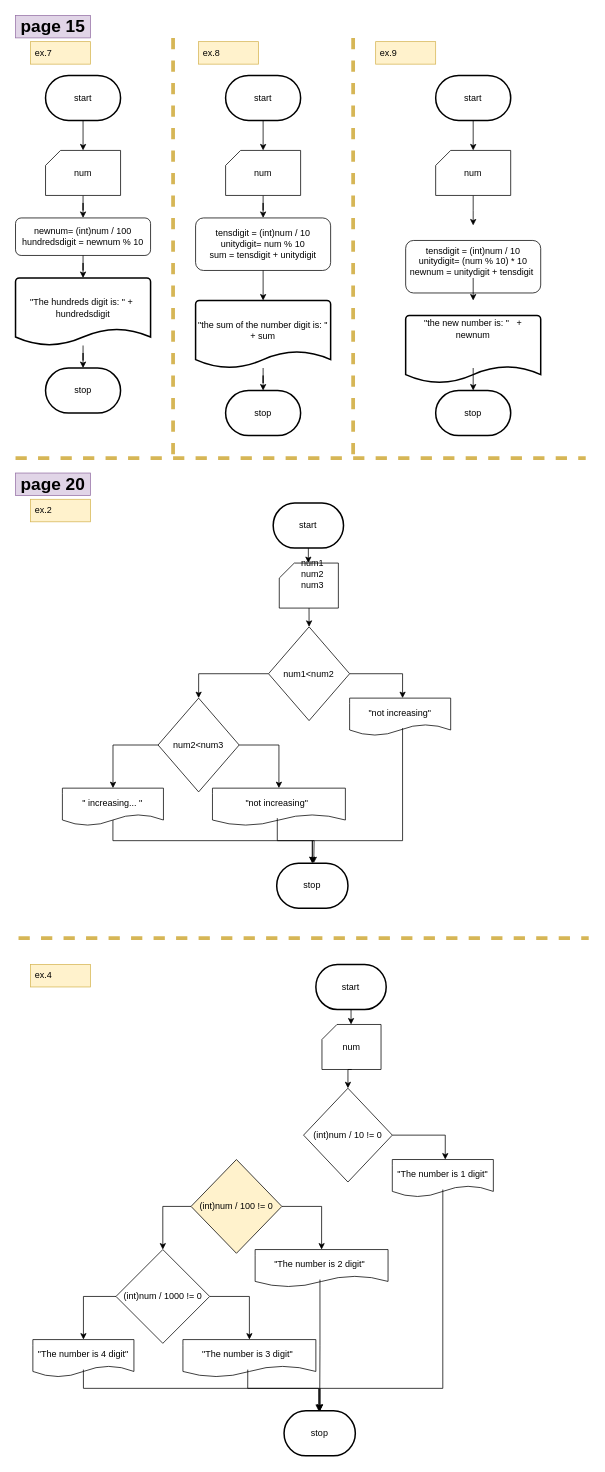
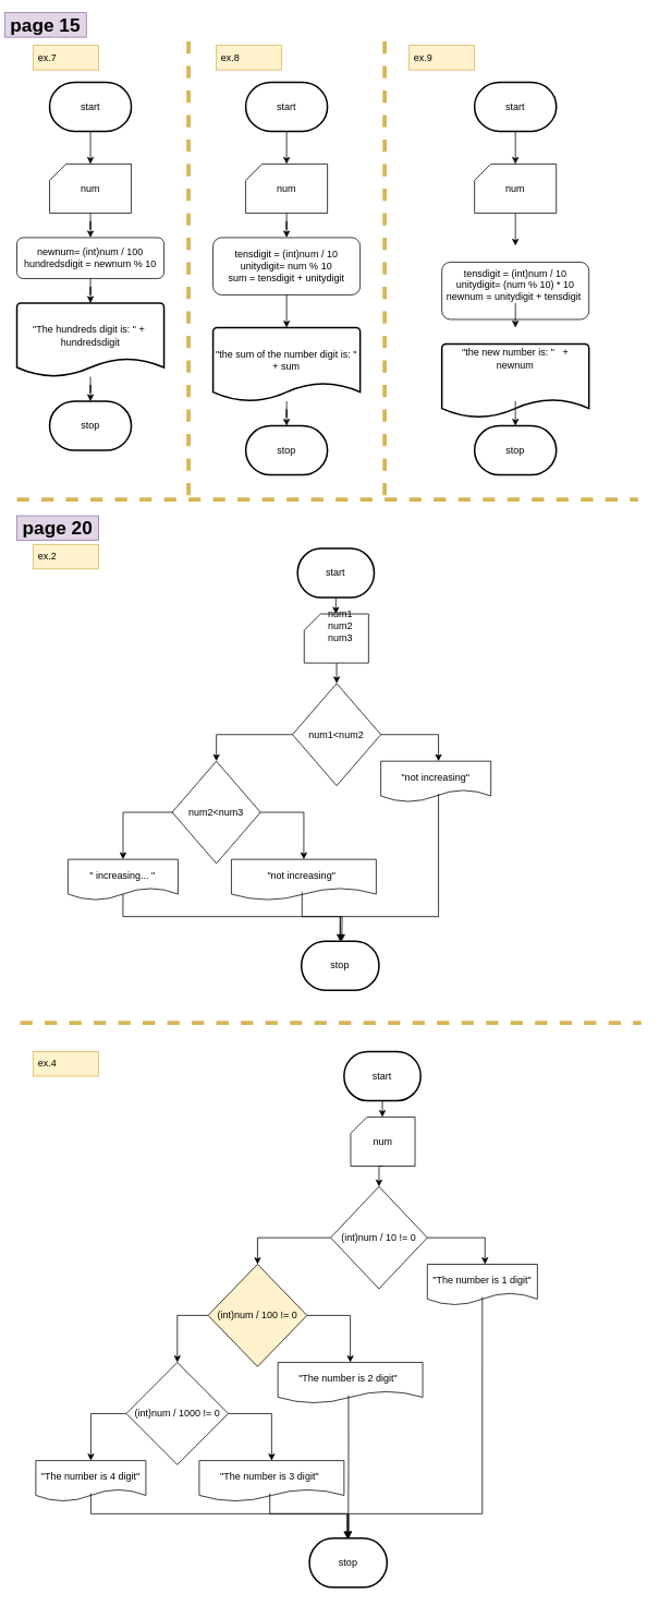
- <mxCell id="3" value="&lt;font style=&quot;font-size: 23px;&quot;&gt;&lt;b&gt;page 15&lt;/b&gt;&lt;/font&gt;" style="text;html=1;align=center;verticalAlign=middle;whiteSpace=wrap;rounded=0;fillColor=#e1d5e7;strokeColor=#9673a6;" vertex="1" parent="1"><mxGeometry x="20" y="20" width="100" height="30" as="geometry" /></mxCell>
+ <mxCell id="3" value="&lt;font style=&quot;font-size: 23px;&quot;&gt;&lt;b&gt;page 15&lt;/b&gt;&lt;/font&gt;" style="text;html=1;align=center;verticalAlign=middle;whiteSpace=wrap;rounded=0;fillColor=#e1d5e7;strokeColor=#9673a6;" vertex="1" parent="1"><mxGeometry x="5" y="15" width="100" height="30" as="geometry" /></mxCell>
+ <mxCell id="70" style="edgeStyle=orthogonalEdgeStyle;rounded=0;orthogonalLoop=1;jettySize=auto;html=1;entryX=0.5;entryY=0;entryDx=0;entryDy=0;" edge="1" parent="1" source="72" target="77"><mxGeometry relative="1" as="geometry" /></mxCell>
